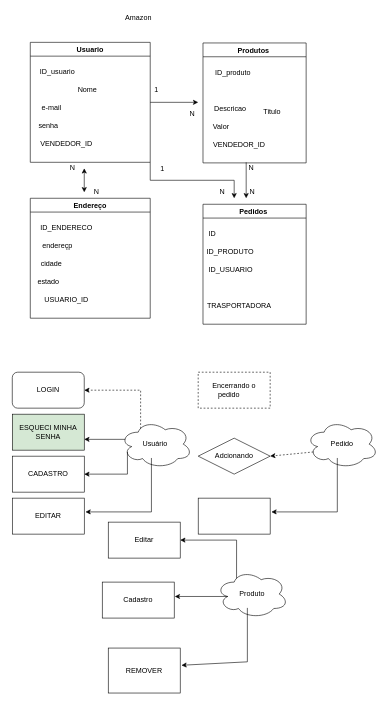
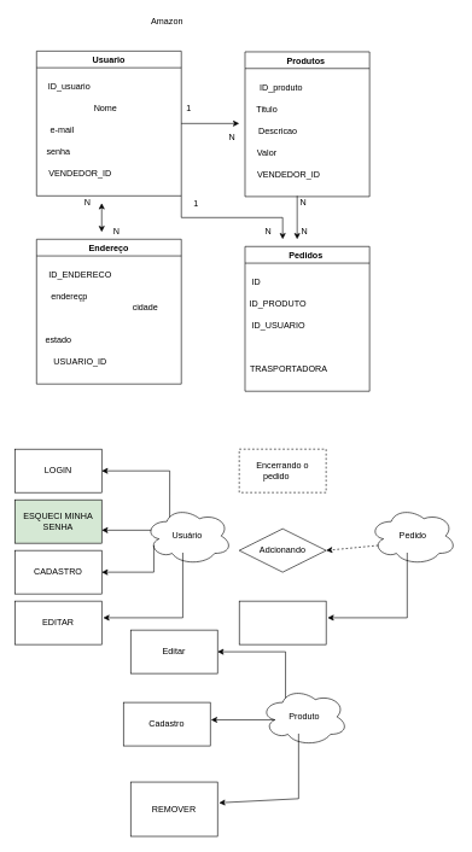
- <mxCell id="4" value="Titulo" style="text;html=1;align=center;verticalAlign=middle;resizable=0;points=[];autosize=1;strokeColor=none;fillColor=none;" vertex="1" parent="2"><mxGeometry x="95" y="105" width="40" height="20" as="geometry" /></mxCell>
+ <mxCell id="4" value="Titulo" style="text;html=1;align=center;verticalAlign=middle;resizable=0;points=[];autosize=1;strokeColor=none;fillColor=none;" vertex="1" parent="2"><mxGeometry x="10" y="70" width="40" height="20" as="geometry" /></mxCell>
- <mxCell id="18" value="cidade" style="text;html=1;align=center;verticalAlign=middle;resizable=0;points=[];autosize=1;strokeColor=none;fillColor=none;" vertex="1" parent="15"><mxGeometry x="10" y="100" width="50" height="20" as="geometry" /></mxCell>
+ <mxCell id="18" value="cidade" style="text;html=1;align=center;verticalAlign=middle;resizable=0;points=[];autosize=1;strokeColor=none;fillColor=none;" vertex="1" parent="15"><mxGeometry x="125" y="85" width="50" height="20" as="geometry" /></mxCell>
- <mxCell id="42" value="LOGIN" style="whiteSpace=wrap;html=1;rounded=1;" vertex="1" parent="1"><mxGeometry x="20" y="620" width="120" height="60" as="geometry" /></mxCell>
+ <mxCell id="42" value="LOGIN" style="rounded=0;whiteSpace=wrap;html=1;" vertex="1" parent="1"><mxGeometry x="20" y="620" width="120" height="60" as="geometry" /></mxCell>
- <mxCell id="43" value="" style="endArrow=classic;html=1;rounded=0;entryX=1;entryY=0.5;entryDx=0;entryDy=0;exitX=0.283;exitY=0.175;exitDx=0;exitDy=0;exitPerimeter=0;dashed=1;" edge="1" parent="1" source="38" target="42"><mxGeometry width="50" height="50" relative="1" as="geometry"><mxPoint x="400" y="910" as="sourcePoint" /><mxPoint x="450" y="860" as="targetPoint" /><Array as="points"><mxPoint x="234" y="650" /></Array></mxGeometry></mxCell>
+ <mxCell id="43" value="" style="endArrow=classic;html=1;rounded=0;entryX=1;entryY=0.5;entryDx=0;entryDy=0;exitX=0.283;exitY=0.175;exitDx=0;exitDy=0;exitPerimeter=0;" edge="1" parent="1" source="38" target="42"><mxGeometry width="50" height="50" relative="1" as="geometry"><mxPoint x="400" y="910" as="sourcePoint" /><mxPoint x="450" y="860" as="targetPoint" /><Array as="points"><mxPoint x="234" y="650" /></Array></mxGeometry></mxCell>
